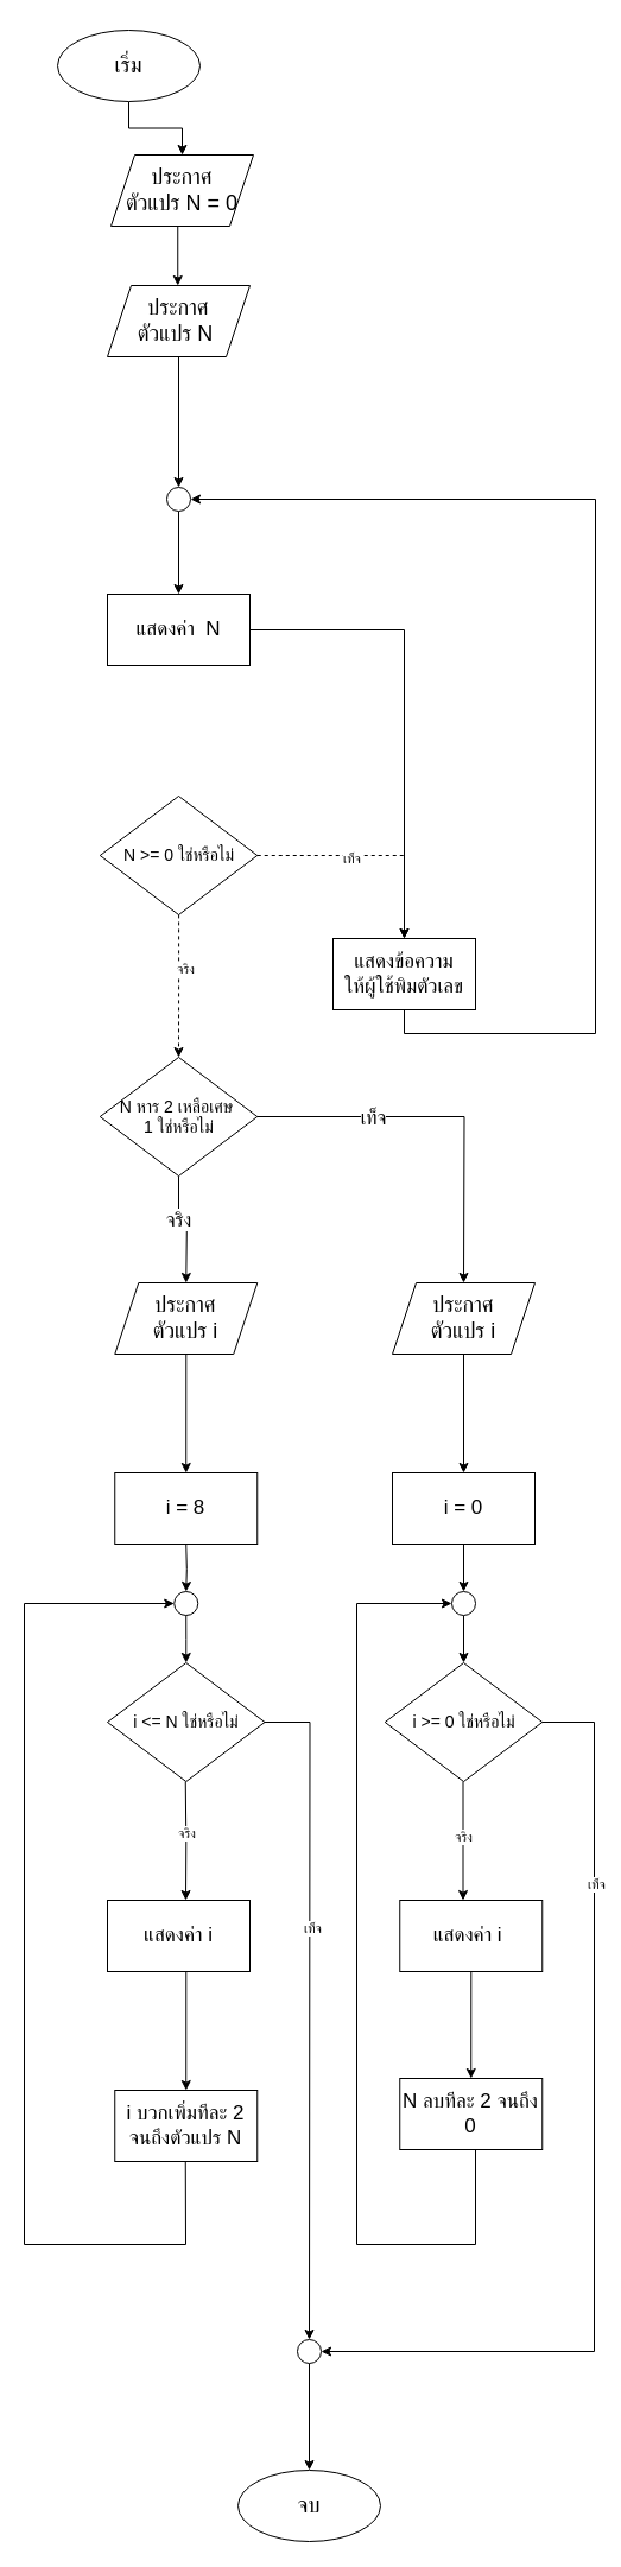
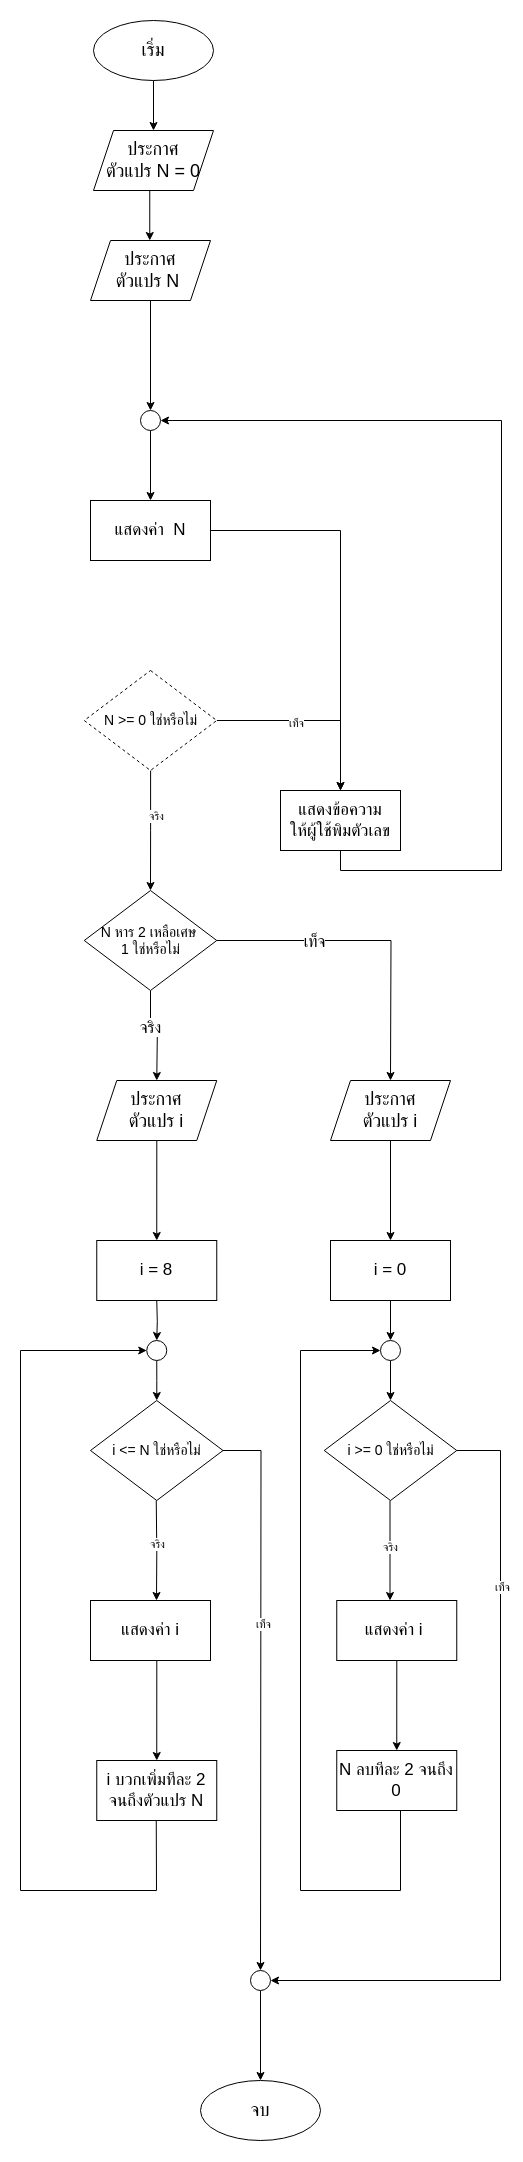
- <mxCell id="3" value="&lt;font style=&quot;font-size: 18px;&quot;&gt;เริ่ม&lt;/font&gt;" style="ellipse;whiteSpace=wrap;html=1;" vertex="1" parent="1"><mxGeometry x="48" y="25" width="120" height="60" as="geometry" /></mxCell>
+ <mxCell id="3" value="&lt;font style=&quot;font-size: 18px;&quot;&gt;เริ่ม&lt;/font&gt;" style="ellipse;whiteSpace=wrap;html=1;" vertex="1" parent="1"><mxGeometry x="93" y="20" width="120" height="60" as="geometry" /></mxCell>
- <mxCell id="53" value="&lt;span style=&quot;font-size: 14px;&quot;&gt;&amp;nbsp;N &amp;gt;= 0 ใช่หรือไม่&amp;nbsp;&lt;br&gt;&lt;/span&gt;" style="rhombus;whiteSpace=wrap;html=1;" vertex="1" parent="1"><mxGeometry x="83.75" y="670" width="132.5" height="100" as="geometry" /></mxCell>
+ <mxCell id="53" value="&lt;span style=&quot;font-size: 14px;&quot;&gt;&amp;nbsp;N &amp;gt;= 0 ใช่หรือไม่&amp;nbsp;&lt;br&gt;&lt;/span&gt;" style="rhombus;whiteSpace=wrap;html=1;dashed=1;" vertex="1" parent="1"><mxGeometry x="83.75" y="670" width="132.5" height="100" as="geometry" /></mxCell>
- <mxCell id="49" style="edgeStyle=orthogonalEdgeStyle;rounded=0;orthogonalLoop=1;jettySize=auto;html=1;dashed=1;" edge="1" parent="1" source="53" target="48"><mxGeometry relative="1" as="geometry" /></mxCell>
+ <mxCell id="49" style="edgeStyle=orthogonalEdgeStyle;rounded=0;orthogonalLoop=1;jettySize=auto;html=1;" edge="1" parent="1" source="53" target="48"><mxGeometry relative="1" as="geometry" /></mxCell>
- <mxCell id="51" style="edgeStyle=orthogonalEdgeStyle;rounded=0;orthogonalLoop=1;jettySize=auto;html=1;entryX=0.5;entryY=0;entryDx=0;entryDy=0;dashed=1;" edge="1" parent="1" source="53" target="11"><mxGeometry relative="1" as="geometry" /></mxCell>
+ <mxCell id="51" style="edgeStyle=orthogonalEdgeStyle;rounded=0;orthogonalLoop=1;jettySize=auto;html=1;entryX=0.5;entryY=0;entryDx=0;entryDy=0;" edge="1" parent="1" source="53" target="11"><mxGeometry relative="1" as="geometry" /></mxCell>
